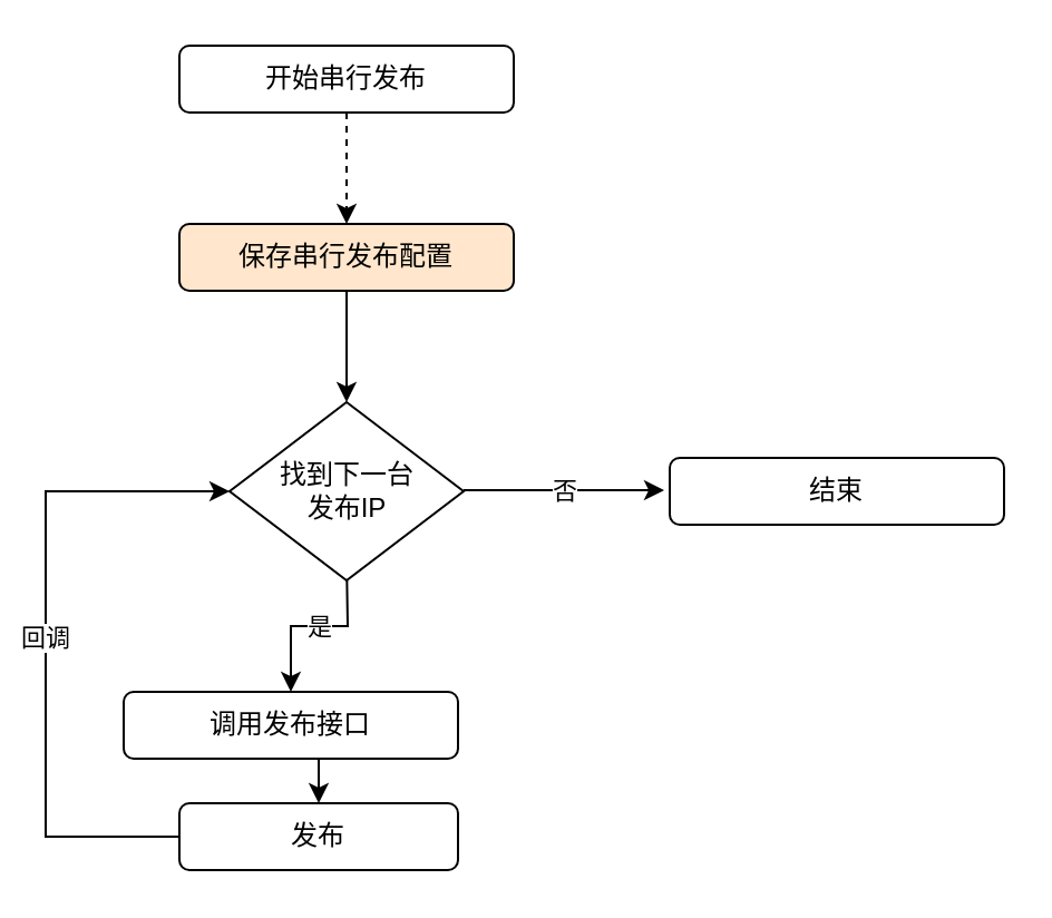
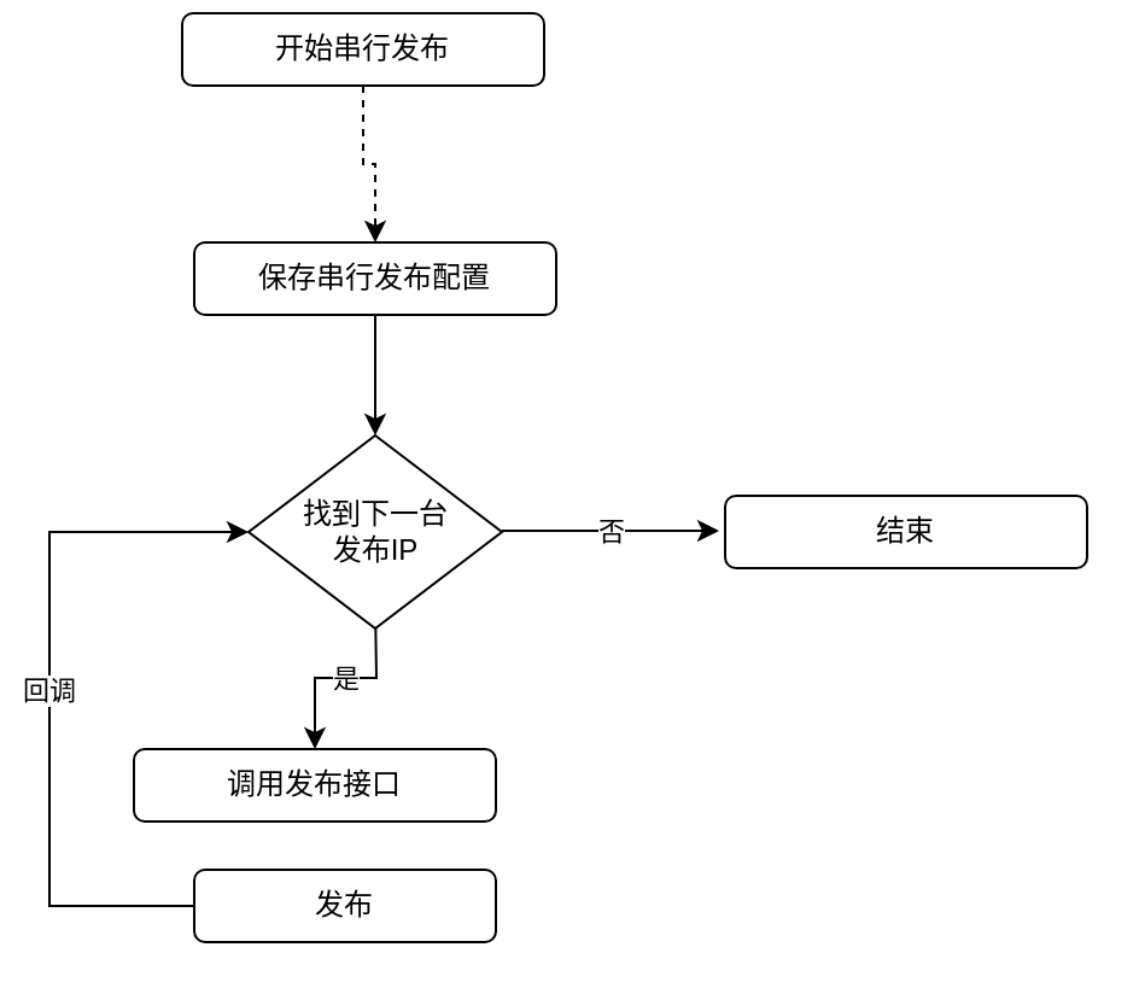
- <mxCell id="3" value="开始串行发布" style="rounded=1;whiteSpace=wrap;html=1;" vertex="1" parent="1"><mxGeometry x="80" y="20" width="150" height="30" as="geometry" /></mxCell>
+ <mxCell id="3" value="开始串行发布" style="rounded=1;whiteSpace=wrap;html=1;" vertex="1" parent="1"><mxGeometry x="75" y="5" width="150" height="30" as="geometry" /></mxCell>
- <mxCell id="5" value="保存串行发布配置" style="rounded=1;whiteSpace=wrap;html=1;fillColor=#ffe6cc;" vertex="1" parent="1"><mxGeometry x="80" y="100" width="150" height="30" as="geometry" /></mxCell>
+ <mxCell id="5" value="保存串行发布配置" style="rounded=1;whiteSpace=wrap;html=1;" vertex="1" parent="1"><mxGeometry x="80" y="100" width="150" height="30" as="geometry" /></mxCell>
- <mxCell id="8" style="edgeStyle=orthogonalEdgeStyle;rounded=0;orthogonalLoop=1;jettySize=auto;html=1;exitX=0.5;exitY=1;exitDx=0;exitDy=0;entryX=0.5;entryY=0;entryDx=0;entryDy=0;" edge="1" parent="1" source="9" target="11"><mxGeometry relative="1" as="geometry" /></mxCell>
